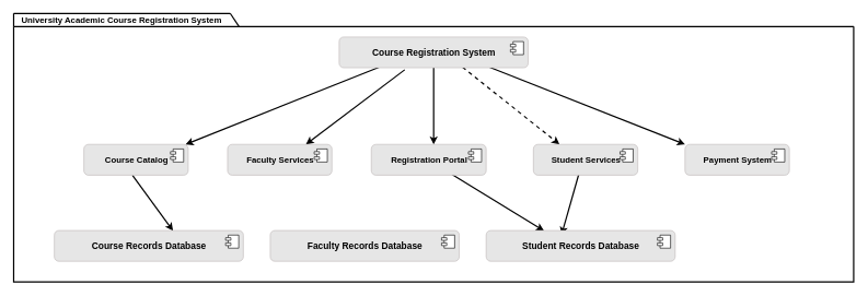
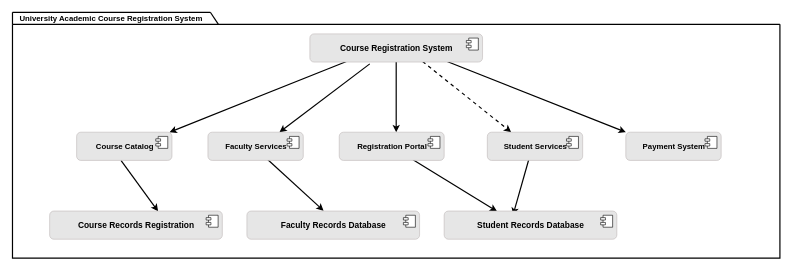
+ <mxCell id="9" value="" style="endArrow=classic;html=1;strokeColor=#000000;strokeWidth=2;fontSize=15;fontColor=#000000;entryX=0.444;entryY=-0.011;entryDx=0;entryDy=0;entryPerimeter=0;exitX=0.629;exitY=0.979;exitDx=0;exitDy=0;exitPerimeter=0;" parent="2" target="26" edge="1" source="16"><mxGeometry width="50" height="50" relative="1" as="geometry"><mxPoint x="430" y="230" as="sourcePoint" /><mxPoint x="505.3" y="306.6" as="targetPoint" /></mxGeometry></mxCell>
- <mxCell id="24" value="Course Records Database" style="html=1;dropTarget=0;fillColor=#e6e6e6;fontColor=#000000;rounded=1;strokeColor=#c0b9b9;fontStyle=1;fontSize=14;" vertex="1" parent="2"><mxGeometry x="62" y="311.5" width="288" height="47" as="geometry" /></mxCell>
+ <mxCell id="24" value="Course Records Registration" style="html=1;dropTarget=0;fillColor=#e6e6e6;fontColor=#000000;rounded=1;strokeColor=#c0b9b9;fontStyle=1;fontSize=14;" vertex="1" parent="2"><mxGeometry x="62" y="311.5" width="288" height="47" as="geometry" /></mxCell>
